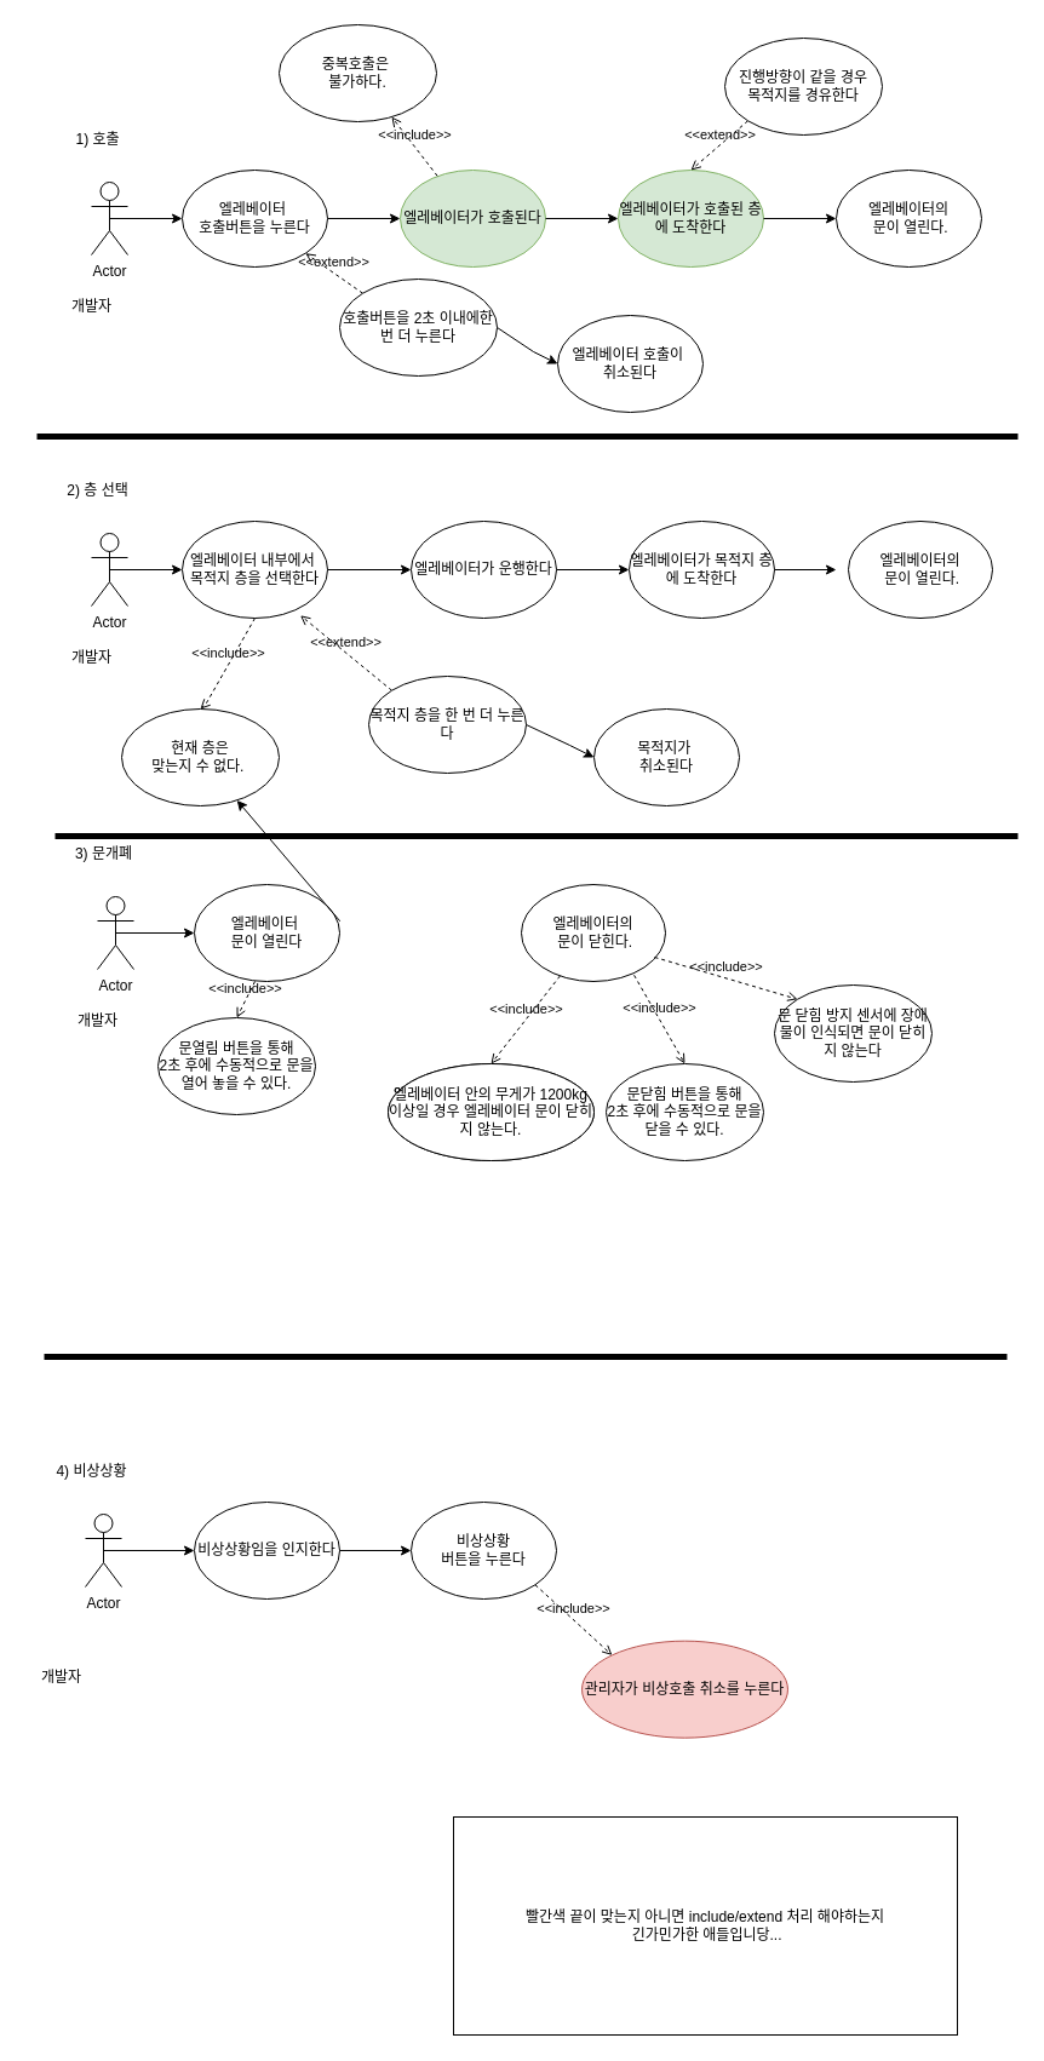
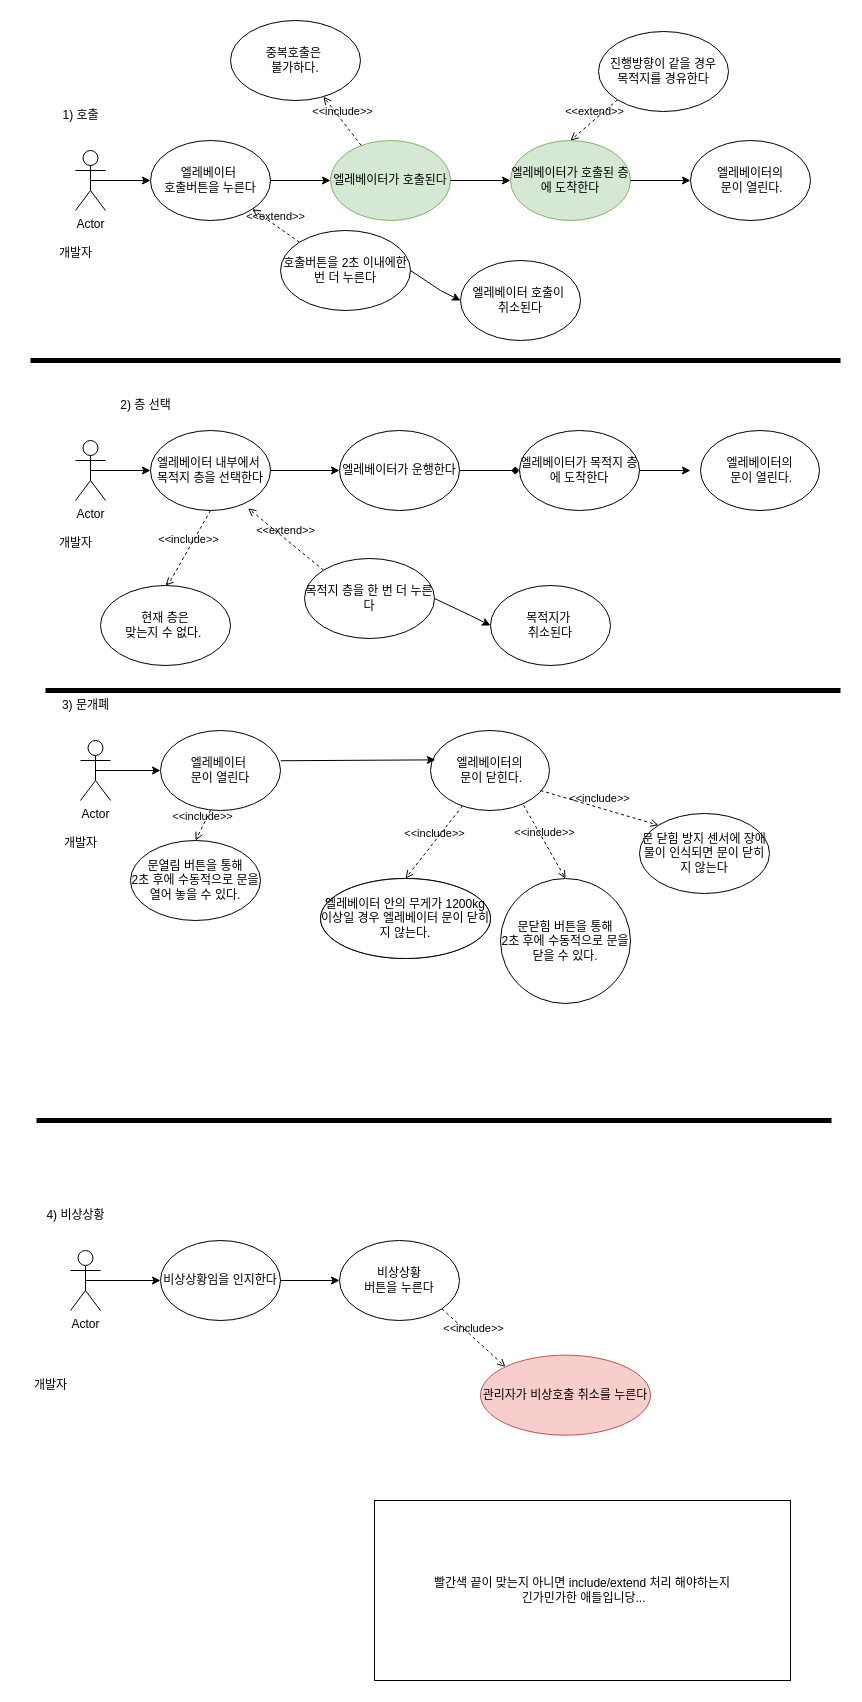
- <mxCell id="9" value="2) 층 선택" style="text;html=1;align=center;verticalAlign=middle;resizable=0;points=[];autosize=1;strokeColor=none;fillColor=none;" parent="1" vertex="1"><mxGeometry x="40" y="390" width="80" height="30" as="geometry" /></mxCell>
+ <mxCell id="9" value="2) 층 선택" style="text;html=1;align=center;verticalAlign=middle;resizable=0;points=[];autosize=1;strokeColor=none;fillColor=none;" parent="1" vertex="1"><mxGeometry x="105" y="390" width="80" height="30" as="geometry" /></mxCell>
- <mxCell id="41" value="" style="endArrow=classic;html=1;rounded=0;entryX=0;entryY=0.5;entryDx=0;entryDy=0;" parent="1" source="38" target="40" edge="1"><mxGeometry width="50" height="50" relative="1" as="geometry"><mxPoint x="460" y="470" as="sourcePoint" /><mxPoint x="829" y="740" as="targetPoint" /></mxGeometry></mxCell>
+ <mxCell id="41" value="" style="endArrow=diamond;html=1;rounded=0;entryX=0;entryY=0.5;entryDx=0;entryDy=0;" parent="1" source="38" target="40" edge="1"><mxGeometry width="50" height="50" relative="1" as="geometry"><mxPoint x="460" y="470" as="sourcePoint" /><mxPoint x="829" y="740" as="targetPoint" /></mxGeometry></mxCell>
- <mxCell id="47" value="" style="endArrow=classic;html=1;rounded=0;exitX=1.002;exitY=0.378;exitDx=0;exitDy=0;exitPerimeter=0;" parent="1" source="28" target="33" edge="1"><mxGeometry width="50" height="50" relative="1" as="geometry"><mxPoint x="459" y="770" as="sourcePoint" /><mxPoint x="510.5" y="750" as="targetPoint" /></mxGeometry></mxCell>
+ <mxCell id="47" value="" style="endArrow=classic;html=1;rounded=0;exitX=1.002;exitY=0.378;exitDx=0;exitDy=0;exitPerimeter=0;entryX=0.041;entryY=0.367;entryDx=0;entryDy=0;entryPerimeter=0;" parent="1" source="28" target="46" edge="1"><mxGeometry width="50" height="50" relative="1" as="geometry"><mxPoint x="459" y="770" as="sourcePoint" /><mxPoint x="510.5" y="750" as="targetPoint" /></mxGeometry></mxCell>
- <mxCell id="52" value="문닫힘 버튼을 통해&lt;br&gt;2초 후에 수동적으로 문을 닫을 수 있다." style="ellipse;whiteSpace=wrap;html=1;" parent="1" vertex="1"><mxGeometry x="500" y="878" width="130" height="80" as="geometry" /></mxCell>
+ <mxCell id="52" value="문닫힘 버튼을 통해&lt;br&gt;2초 후에 수동적으로 문을 닫을 수 있다." style="ellipse;whiteSpace=wrap;html=1;" parent="1" vertex="1"><mxGeometry x="500" y="878" width="130" height="125" as="geometry" /></mxCell>
